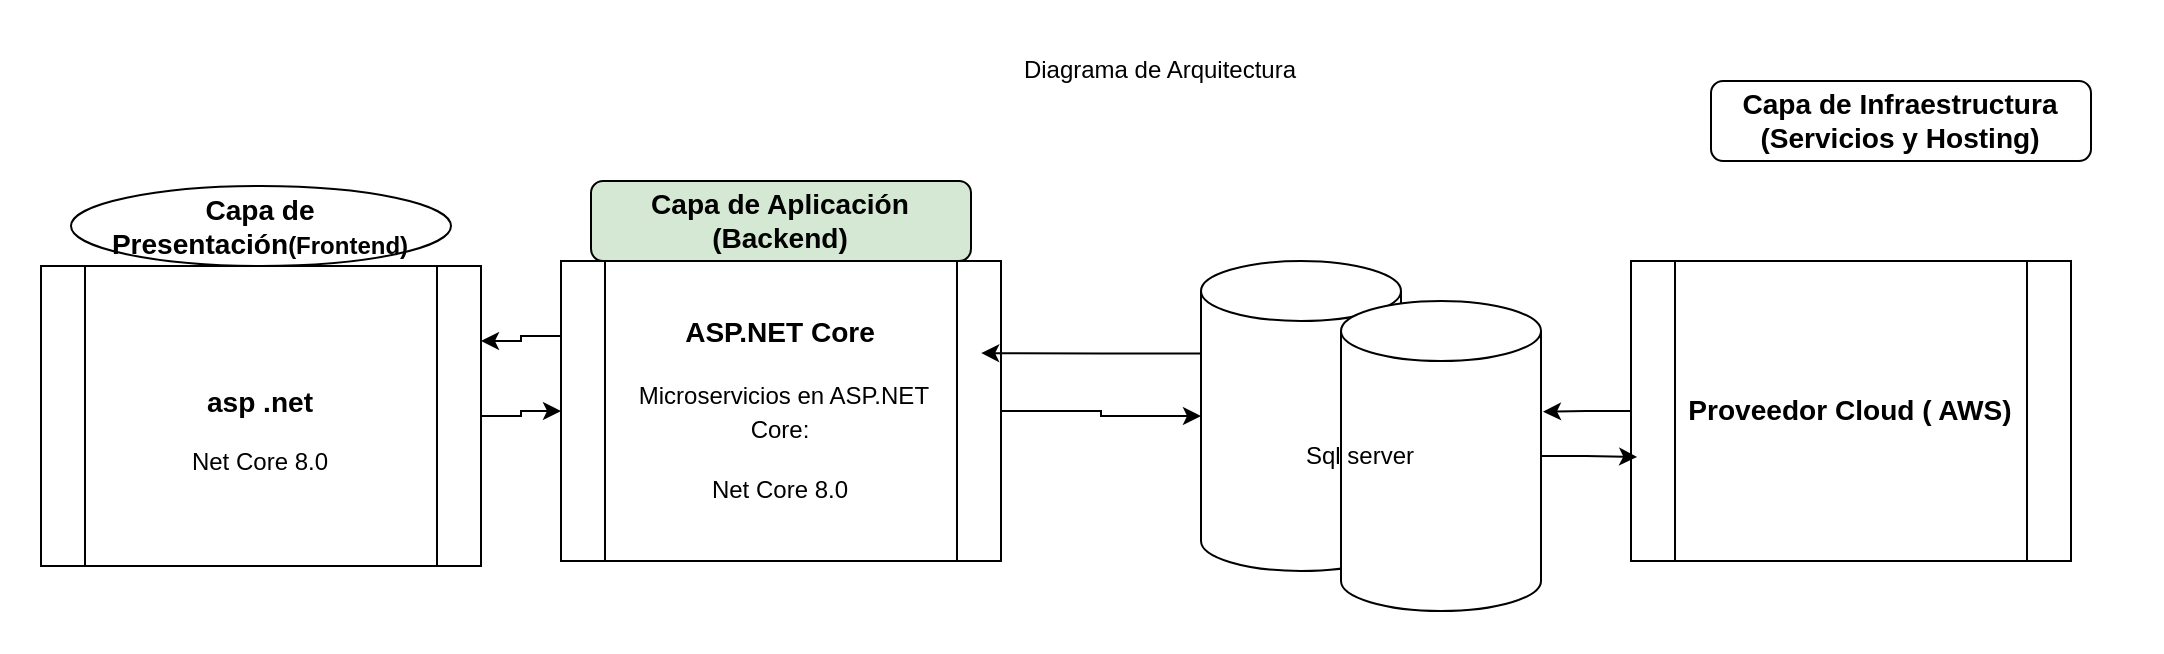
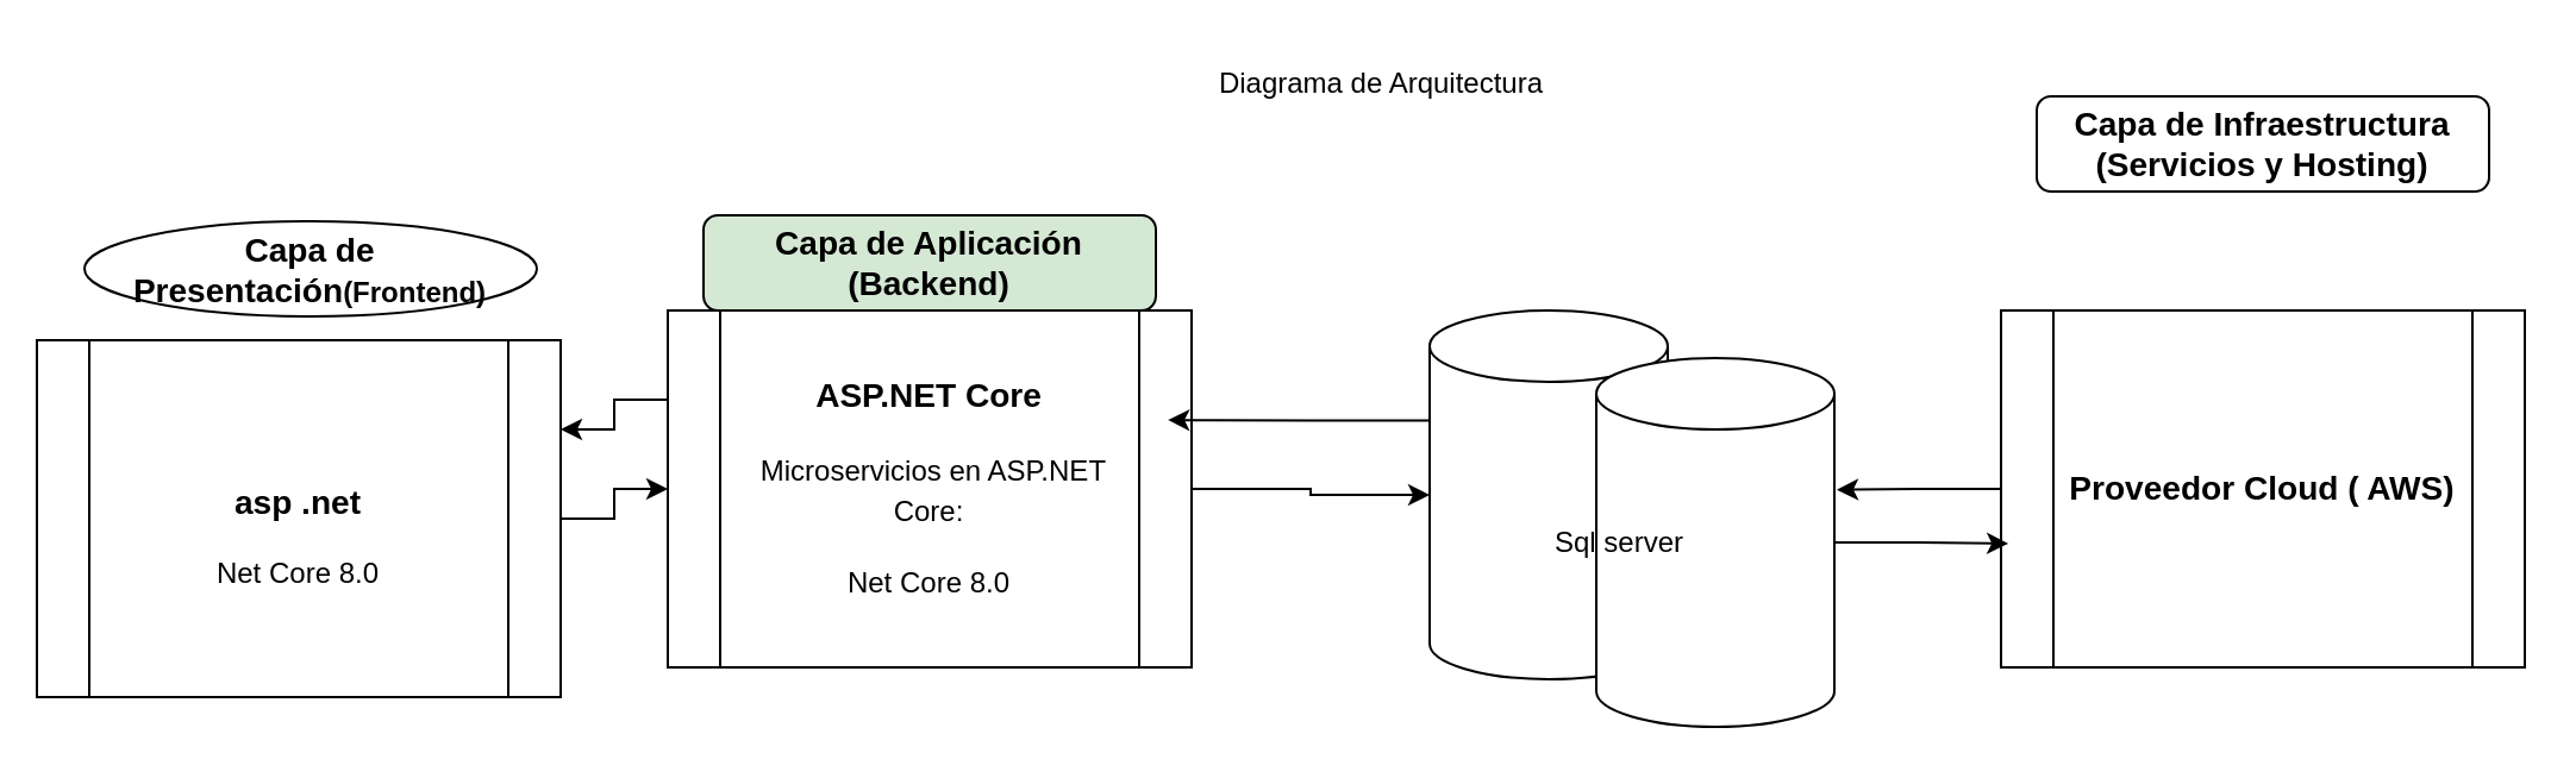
- <mxCell id="9" value="&lt;h3 data-pm-slice=&quot;1 1 []&quot;&gt;&lt;p data-pm-slice=&quot;1 1 [&amp;quot;list&amp;quot;,{&amp;quot;spread&amp;quot;:false,&amp;quot;start&amp;quot;:955,&amp;quot;end&amp;quot;:1199},&amp;quot;regular_list_item&amp;quot;,{&amp;quot;start&amp;quot;:955,&amp;quot;end&amp;quot;:994}]&quot;&gt;&lt;strong&gt;Proveedor Cloud ( AWS)&lt;/strong&gt;&lt;/p&gt;&lt;/h3&gt;" style="shape=process;whiteSpace=wrap;html=1;backgroundOutline=1;" vertex="1" parent="1"><mxGeometry x="815" y="130" width="220" height="150" as="geometry" /></mxCell>
+ <mxCell id="9" value="&lt;h3 data-pm-slice=&quot;1 1 []&quot;&gt;&lt;p data-pm-slice=&quot;1 1 [&amp;quot;list&amp;quot;,{&amp;quot;spread&amp;quot;:false,&amp;quot;start&amp;quot;:955,&amp;quot;end&amp;quot;:1199},&amp;quot;regular_list_item&amp;quot;,{&amp;quot;start&amp;quot;:955,&amp;quot;end&amp;quot;:994}]&quot;&gt;&lt;strong&gt;Proveedor Cloud ( AWS)&lt;/strong&gt;&lt;/p&gt;&lt;/h3&gt;" style="shape=process;whiteSpace=wrap;html=1;backgroundOutline=1;" vertex="1" parent="1"><mxGeometry x="840" y="130" width="220" height="150" as="geometry" /></mxCell>
- <mxCell id="4" value="&lt;h3 data-pm-slice=&quot;1 1 []&quot;&gt;asp .net&lt;/h3&gt;&lt;div&gt;Net Core 8.0&lt;/div&gt;" style="shape=process;whiteSpace=wrap;html=1;backgroundOutline=1;" parent="1" vertex="1"><mxGeometry x="20" y="132.5" width="220" height="150" as="geometry" /></mxCell>
+ <mxCell id="4" value="&lt;h3 data-pm-slice=&quot;1 1 []&quot;&gt;asp .net&lt;/h3&gt;&lt;div&gt;Net Core 8.0&lt;/div&gt;" style="shape=process;whiteSpace=wrap;html=1;backgroundOutline=1;" parent="1" vertex="1"><mxGeometry x="15" y="142.5" width="220" height="150" as="geometry" /></mxCell>
